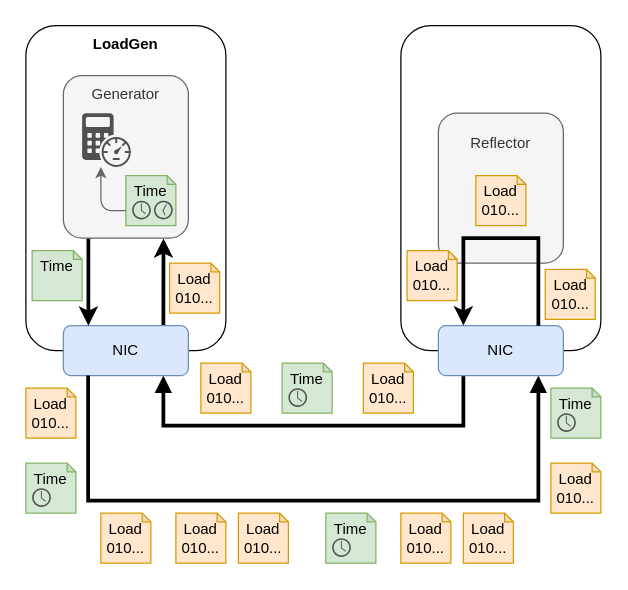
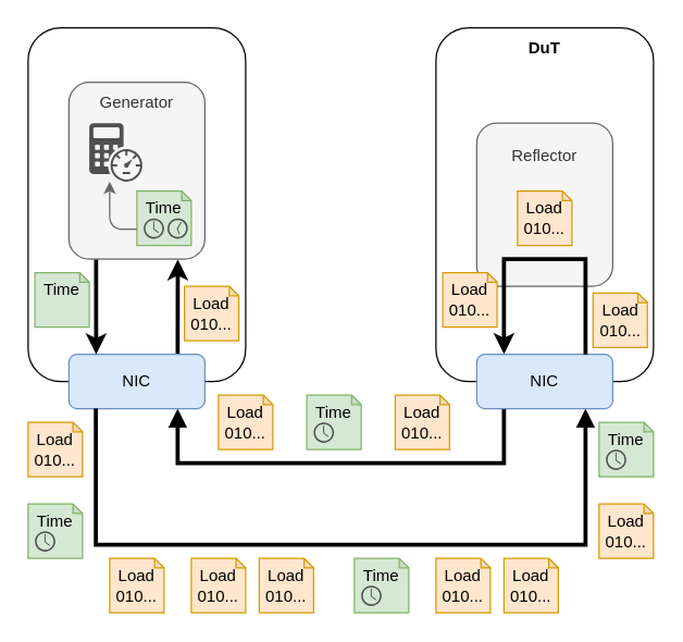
- <mxCell id="4" value="&lt;b&gt;LoadGen&lt;/b&gt;" style="text;html=1;strokeColor=none;fillColor=none;align=center;verticalAlign=middle;whiteSpace=wrap;rounded=0;" vertex="1" parent="1"><mxGeometry x="20" y="20" width="160" height="30" as="geometry" /></mxCell>
+ <mxCell id="5" value="&lt;b&gt;DuT&lt;/b&gt;" style="text;html=1;strokeColor=none;fillColor=none;align=center;verticalAlign=middle;whiteSpace=wrap;rounded=0;" vertex="1" parent="1"><mxGeometry x="320" y="20" width="160" height="30" as="geometry" /></mxCell>
